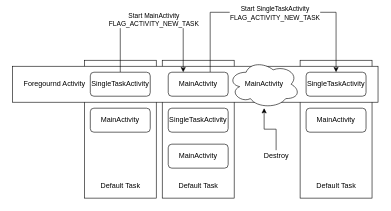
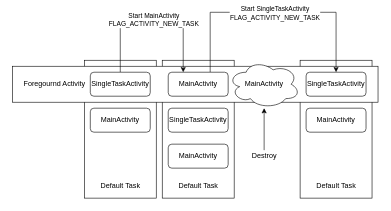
- <mxCell id="23" value="Destroy" style="text;html=1;align=center;verticalAlign=middle;resizable=0;points=[];autosize=1;" vertex="1" parent="1"><mxGeometry x="430" y="250" width="60" height="20" as="geometry" /></mxCell>
+ <mxCell id="23" value="Destroy" style="text;html=1;align=center;verticalAlign=middle;resizable=0;points=[];autosize=1;" vertex="1" parent="1"><mxGeometry x="410" y="250" width="60" height="20" as="geometry" /></mxCell>
